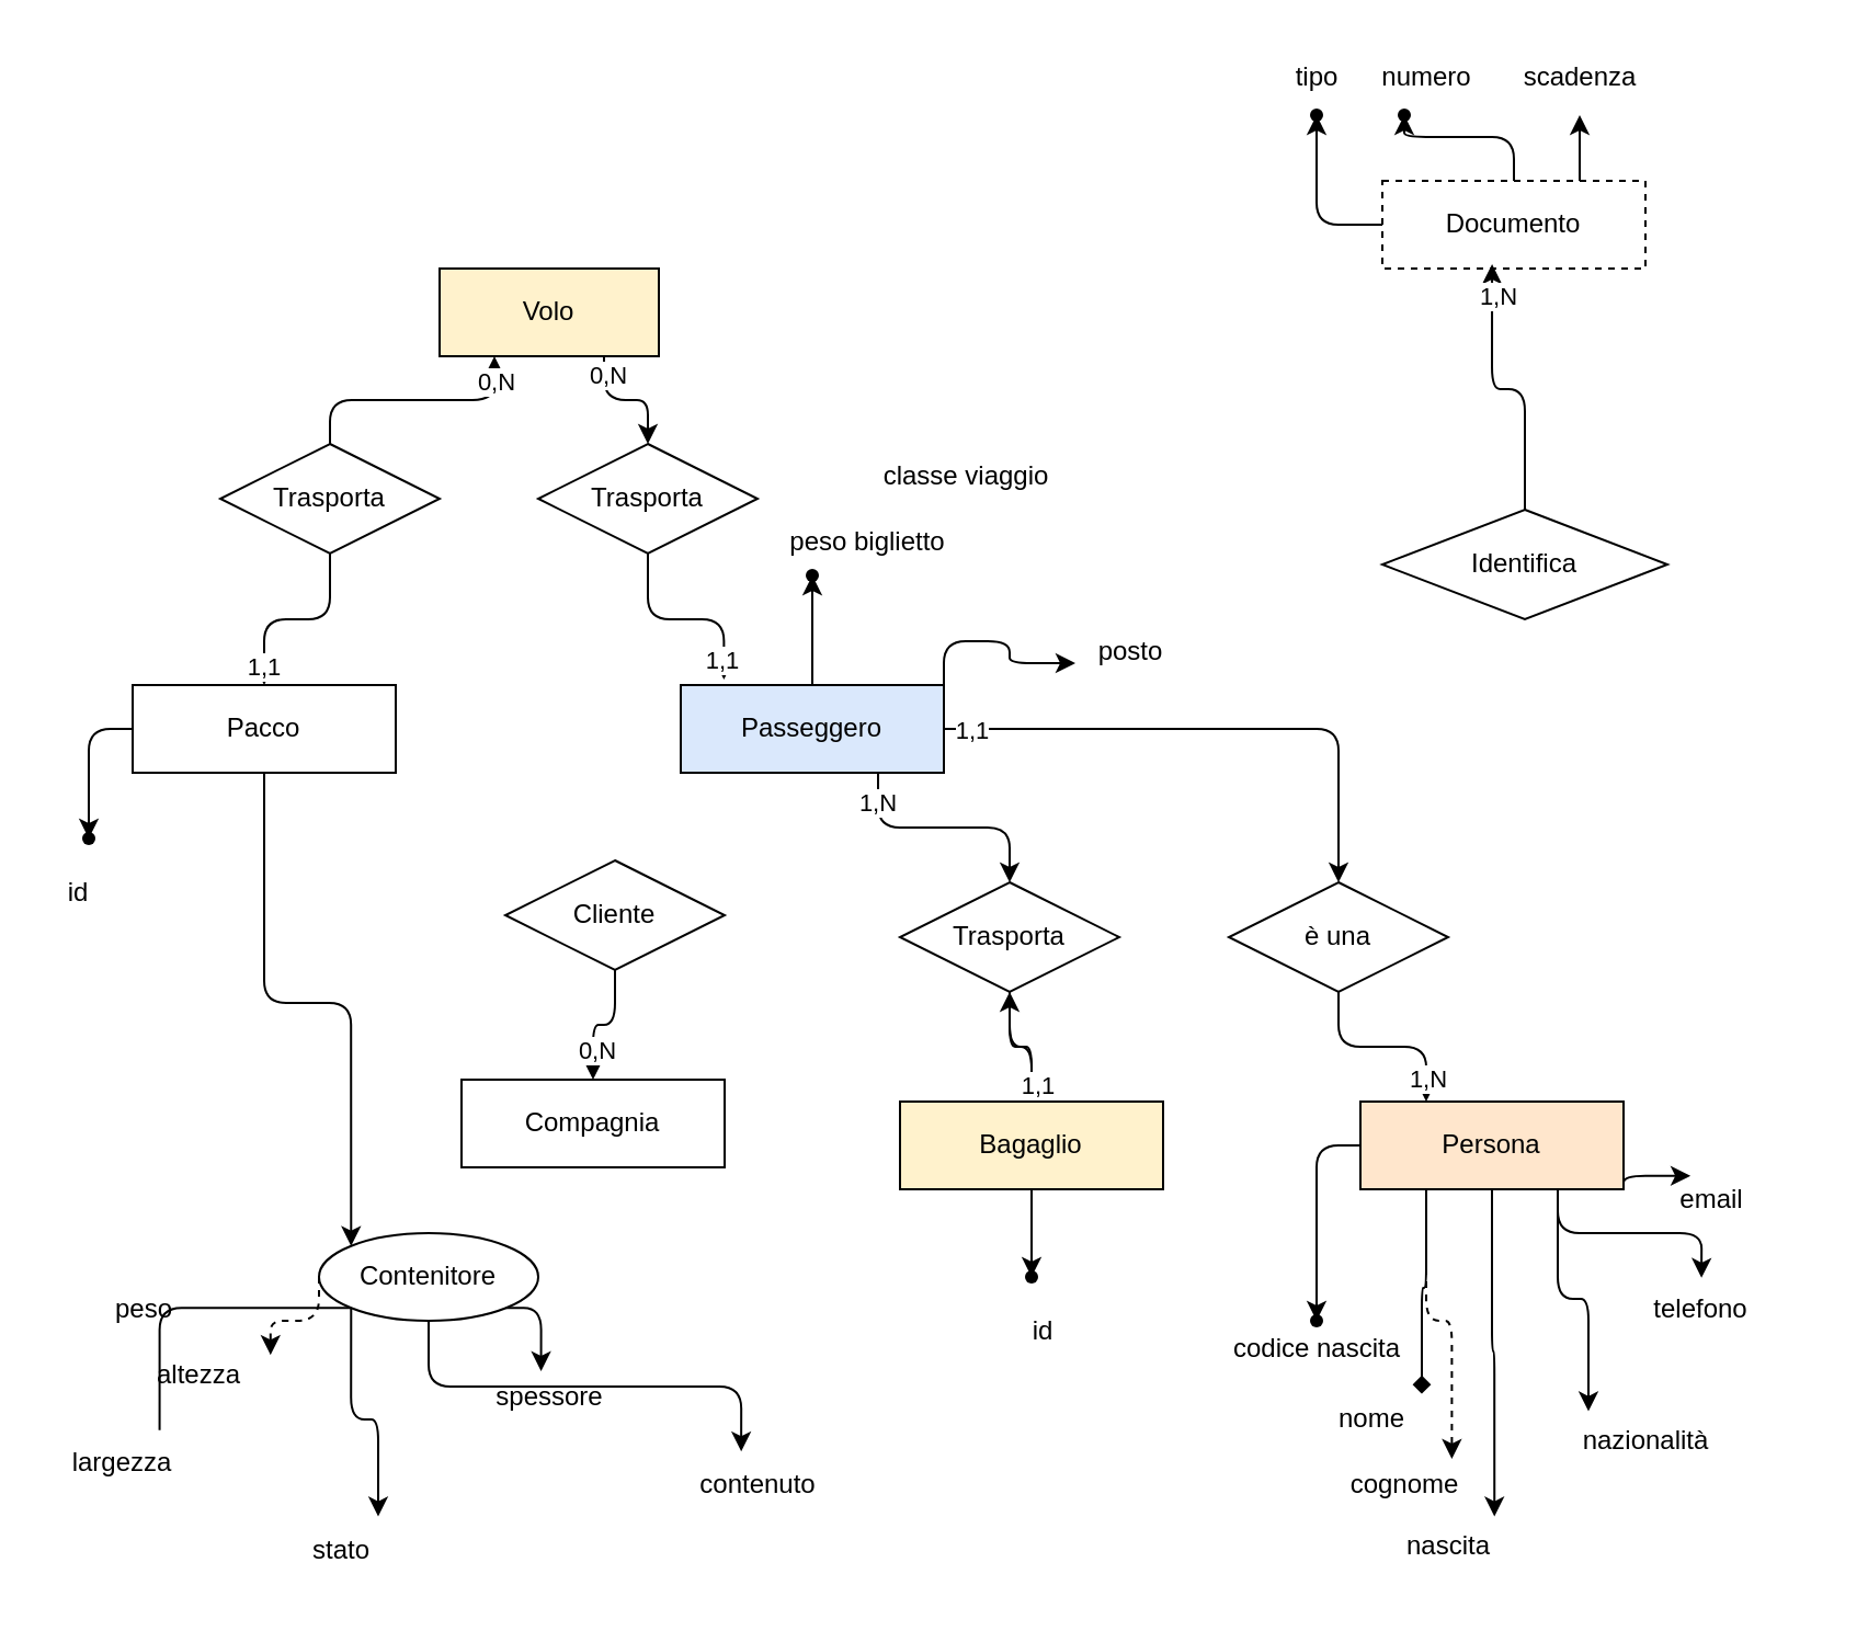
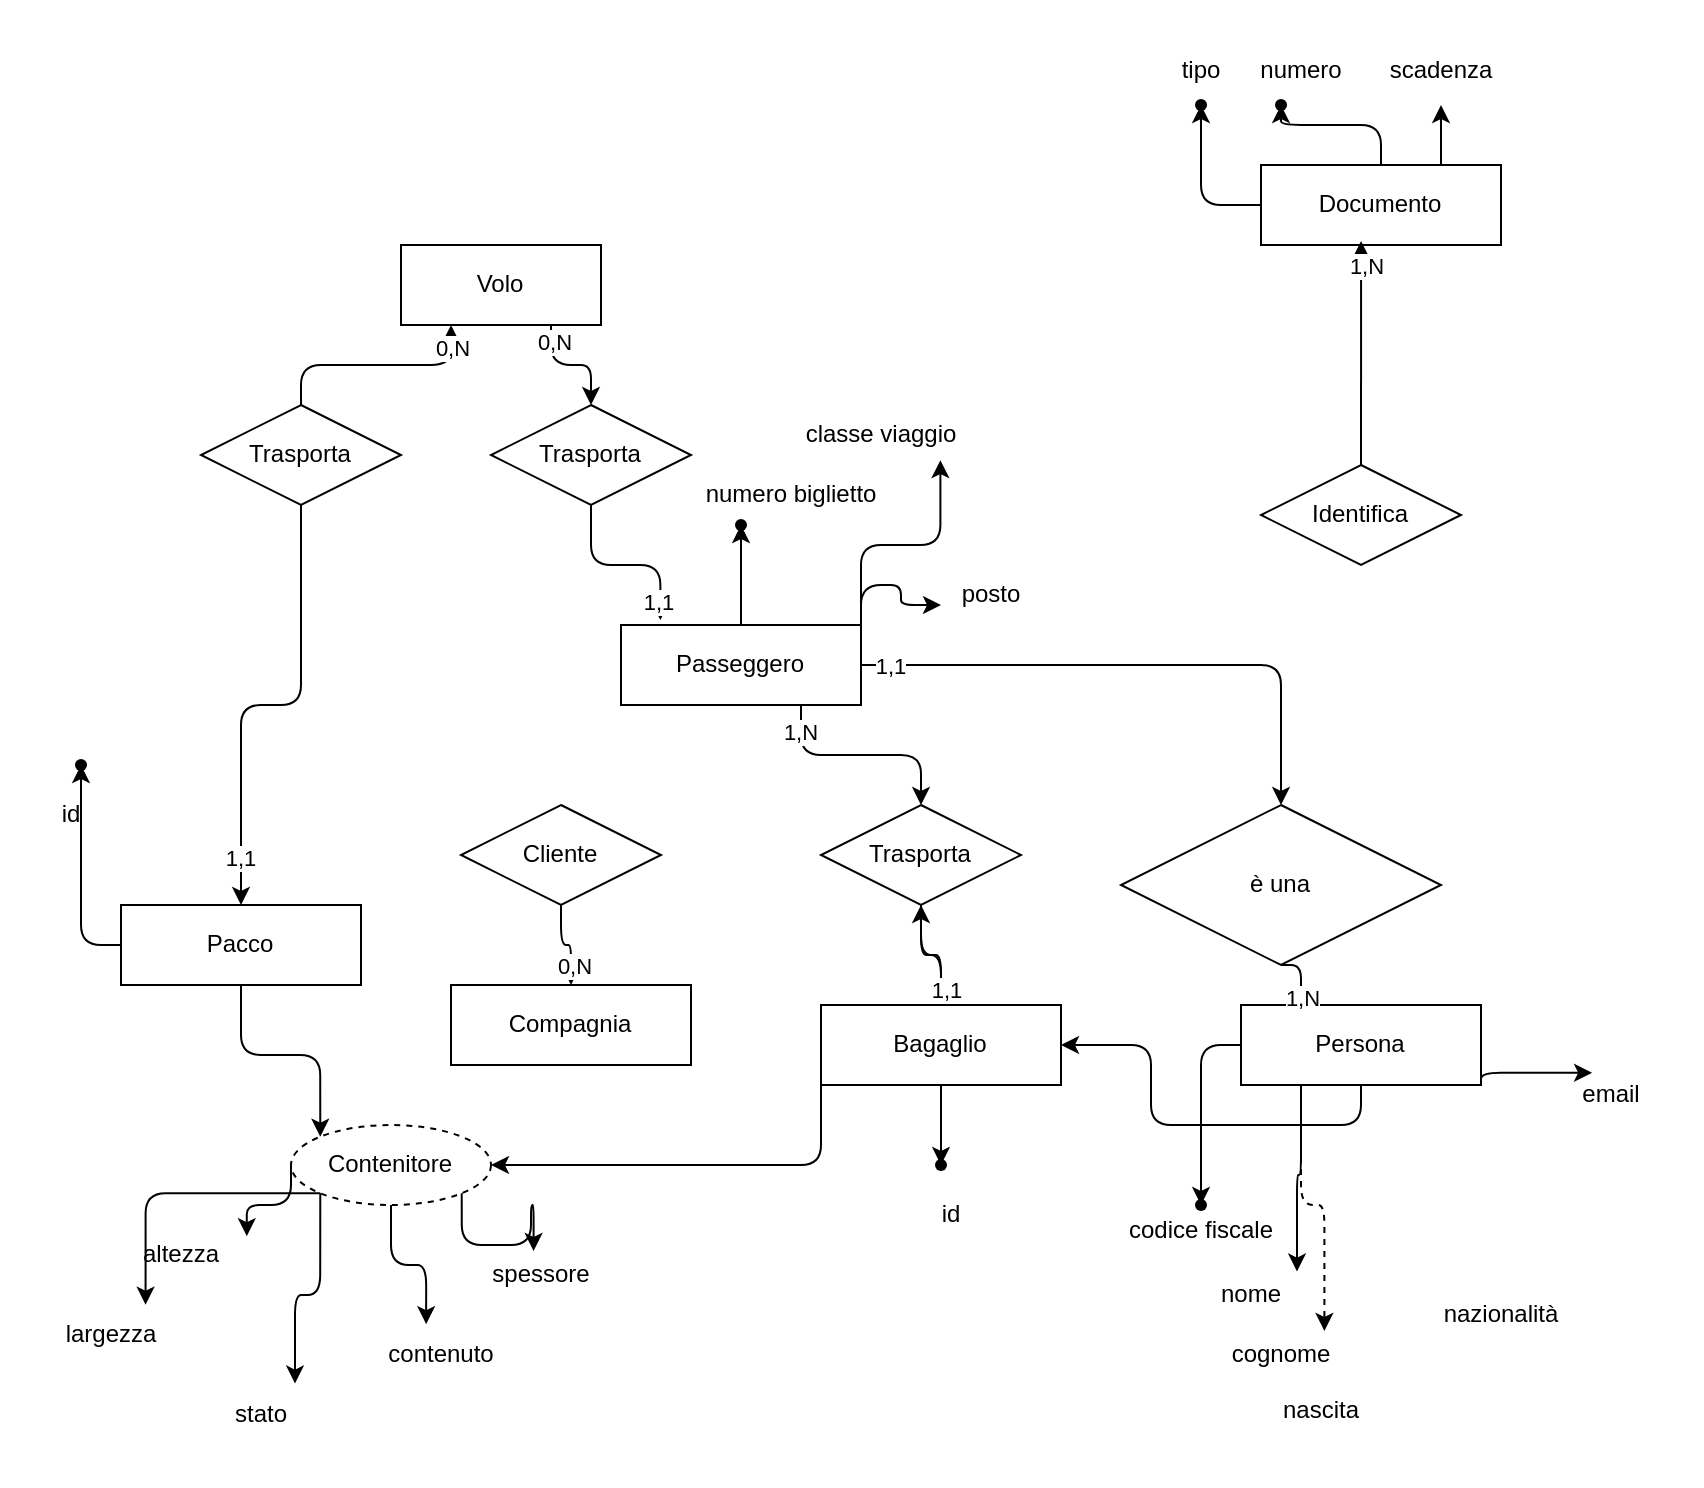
- <mxCell id="22" value="Documento" style="whiteSpace=wrap;html=1;rounded=0;dashed=1;" vertex="1" parent="1"><mxGeometry x="630" y="82" width="120" height="40" as="geometry" /></mxCell>
+ <mxCell id="22" value="Documento" style="whiteSpace=wrap;html=1;rounded=0;" vertex="1" parent="1"><mxGeometry x="630" y="82" width="120" height="40" as="geometry" /></mxCell>
- <mxCell id="4" value="Volo" style="whiteSpace=wrap;html=1;align=center;rounded=0;fillColor=#fff2cc;" vertex="1" parent="1"><mxGeometry x="200" y="122" width="100" height="40" as="geometry" /></mxCell>
+ <mxCell id="4" value="Volo" style="whiteSpace=wrap;html=1;align=center;rounded=0;" vertex="1" parent="1"><mxGeometry x="200" y="122" width="100" height="40" as="geometry" /></mxCell>
- <mxCell id="81" value="&lt;div&gt;peso biglietto&lt;/div&gt;" style="text;html=1;align=center;verticalAlign=middle;resizable=0;points=[];autosize=1;strokeColor=none;fillColor=none;" vertex="1" parent="1"><mxGeometry x="340" y="232" width="110" height="30" as="geometry" /></mxCell>
+ <mxCell id="81" value="&lt;div&gt;numero biglietto&lt;/div&gt;" style="text;html=1;align=center;verticalAlign=middle;resizable=0;points=[];autosize=1;strokeColor=none;fillColor=none;" vertex="1" parent="1"><mxGeometry x="340" y="232" width="110" height="30" as="geometry" /></mxCell>
- <mxCell id="42" value="Identifica" style="shape=rhombus;perimeter=rhombusPerimeter;whiteSpace=wrap;html=1;align=center;" vertex="1" parent="1"><mxGeometry x="630" y="232" width="130" height="50" as="geometry" /></mxCell>
+ <mxCell id="42" value="Identifica" style="shape=rhombus;perimeter=rhombusPerimeter;whiteSpace=wrap;html=1;align=center;" vertex="1" parent="1"><mxGeometry x="630" y="232" width="100" height="50" as="geometry" /></mxCell>
+ <mxCell id="84" style="edgeStyle=orthogonalEdgeStyle;orthogonalLoop=1;jettySize=auto;html=1;exitX=1;exitY=0;exitDx=0;exitDy=0;entryX=0.797;entryY=0.919;entryDx=0;entryDy=0;entryPerimeter=0;" edge="1" parent="1" source="18" target="82"><mxGeometry relative="1" as="geometry" /></mxCell>
- <mxCell id="83" value="posto" style="text;html=1;align=center;verticalAlign=middle;resizable=0;points=[];autosize=1;strokeColor=none;fillColor=none;" vertex="1" parent="1"><mxGeometry x="490" y="282" width="50" height="30" as="geometry" /></mxCell>
+ <mxCell id="83" value="posto" style="text;html=1;align=center;verticalAlign=middle;resizable=0;points=[];autosize=1;strokeColor=none;fillColor=none;" vertex="1" parent="1"><mxGeometry x="470" y="282" width="50" height="30" as="geometry" /></mxCell>
- <mxCell id="7" value="Pacco" style="whiteSpace=wrap;html=1;rounded=0;" vertex="1" parent="1"><mxGeometry x="60" y="312" width="120" height="40" as="geometry" /></mxCell>
+ <mxCell id="7" value="Pacco" style="whiteSpace=wrap;html=1;rounded=0;" vertex="1" parent="1"><mxGeometry x="60" y="452" width="120" height="40" as="geometry" /></mxCell>
- <mxCell id="18" value="Passeggero" style="whiteSpace=wrap;html=1;rounded=0;fillColor=#dae8fc;" vertex="1" parent="1"><mxGeometry x="310" y="312" width="120" height="40" as="geometry" /></mxCell>
+ <mxCell id="18" value="Passeggero" style="whiteSpace=wrap;html=1;rounded=0;" vertex="1" parent="1"><mxGeometry x="310" y="312" width="120" height="40" as="geometry" /></mxCell>
- <mxCell id="35" value="Cliente" style="shape=rhombus;perimeter=rhombusPerimeter;whiteSpace=wrap;html=1;align=center;" vertex="1" parent="1"><mxGeometry x="230" y="392" width="100" height="50" as="geometry" /></mxCell>
+ <mxCell id="35" value="Cliente" style="shape=rhombus;perimeter=rhombusPerimeter;whiteSpace=wrap;html=1;align=center;" vertex="1" parent="1"><mxGeometry x="230" y="402" width="100" height="50" as="geometry" /></mxCell>
- <mxCell id="41" value="è una" style="shape=rhombus;perimeter=rhombusPerimeter;whiteSpace=wrap;html=1;align=center;" vertex="1" parent="1"><mxGeometry x="560" y="402" width="100" height="50" as="geometry" /></mxCell>
+ <mxCell id="41" value="è una" style="shape=rhombus;perimeter=rhombusPerimeter;whiteSpace=wrap;html=1;align=center;" vertex="1" parent="1"><mxGeometry x="560" y="402" width="160" height="80" as="geometry" /></mxCell>
- <mxCell id="8" value="Compagnia" style="whiteSpace=wrap;html=1;rounded=0;" vertex="1" parent="1"><mxGeometry x="210" y="492" width="120" height="40" as="geometry" /></mxCell>
+ <mxCell id="8" value="Compagnia" style="whiteSpace=wrap;html=1;rounded=0;" vertex="1" parent="1"><mxGeometry x="225" y="492" width="120" height="40" as="geometry" /></mxCell>
- <mxCell id="12" value="Bagaglio" style="whiteSpace=wrap;html=1;rounded=0;fillColor=#fff2cc;" vertex="1" parent="1"><mxGeometry x="410" y="502" width="120" height="40" as="geometry" /></mxCell>
+ <mxCell id="12" value="Bagaglio" style="whiteSpace=wrap;html=1;rounded=0;" vertex="1" parent="1"><mxGeometry x="410" y="502" width="120" height="40" as="geometry" /></mxCell>
- <mxCell id="24" value="Persona" style="whiteSpace=wrap;html=1;rounded=0;fillColor=#ffe6cc;" vertex="1" parent="1"><mxGeometry x="620" y="502" width="120" height="40" as="geometry" /></mxCell>
+ <mxCell id="24" value="Persona" style="whiteSpace=wrap;html=1;rounded=0;" vertex="1" parent="1"><mxGeometry x="620" y="502" width="120" height="40" as="geometry" /></mxCell>
- <mxCell id="73" value="email" style="text;html=1;align=center;verticalAlign=middle;resizable=0;points=[];autosize=1;strokeColor=none;fillColor=none;" vertex="1" parent="1"><mxGeometry x="755" y="532" width="50" height="30" as="geometry" /></mxCell>
+ <mxCell id="73" value="email" style="text;html=1;align=center;verticalAlign=middle;resizable=0;points=[];autosize=1;strokeColor=none;fillColor=none;" vertex="1" parent="1"><mxGeometry x="780" y="532" width="50" height="30" as="geometry" /></mxCell>
- <mxCell id="78" style="edgeStyle=orthogonalEdgeStyle;orthogonalLoop=1;jettySize=auto;html=1;exitX=0.75;exitY=1;exitDx=0;exitDy=0;entryX=0.508;entryY=0.014;entryDx=0;entryDy=0;entryPerimeter=0;" edge="1" parent="1" source="24" target="72"><mxGeometry relative="1" as="geometry" /></mxCell>
- <mxCell id="54" value="Contenitore" style="ellipse;whiteSpace=wrap;html=1;align=center;" vertex="1" parent="1"><mxGeometry x="145" y="562" width="100" height="40" as="geometry" /></mxCell>
+ <mxCell id="54" value="Contenitore" style="ellipse;whiteSpace=wrap;html=1;align=center;dashed=1;" vertex="1" parent="1"><mxGeometry x="145" y="562" width="100" height="40" as="geometry" /></mxCell>
+ <mxCell id="10" style="edgeStyle=orthogonalEdgeStyle;orthogonalLoop=1;jettySize=auto;html=1;exitX=0;exitY=1;exitDx=0;exitDy=0;entryX=1;entryY=0.5;entryDx=0;entryDy=0;" edge="1" parent="1" source="12" target="54"><mxGeometry relative="1" as="geometry" /></mxCell>
- <mxCell id="77" style="edgeStyle=orthogonalEdgeStyle;orthogonalLoop=1;jettySize=auto;html=1;exitX=0.75;exitY=1;exitDx=0;exitDy=0;entryX=0.175;entryY=0.043;entryDx=0;entryDy=0;entryPerimeter=0;" edge="1" parent="1" source="24" target="71"><mxGeometry relative="1" as="geometry" /></mxCell>
- <mxCell id="47" value="peso" style="text;html=1;align=center;verticalAlign=middle;resizable=0;points=[];autosize=1;strokeColor=none;fillColor=none;" vertex="1" parent="1"><mxGeometry x="40" y="582" width="50" height="30" as="geometry" /></mxCell>
- <mxCell id="72" value="telefono" style="text;html=1;align=center;verticalAlign=middle;resizable=0;points=[];autosize=1;strokeColor=none;fillColor=none;" vertex="1" parent="1"><mxGeometry x="740" y="582" width="70" height="30" as="geometry" /></mxCell>
- <mxCell id="59" style="edgeStyle=orthogonalEdgeStyle;orthogonalLoop=1;jettySize=auto;html=1;exitX=0;exitY=0.5;exitDx=0;exitDy=0;entryX=1.048;entryY=0.186;entryDx=0;entryDy=0;entryPerimeter=0;dashed=1;" edge="1" parent="1" source="54" target="48"><mxGeometry relative="1" as="geometry"><Array as="points"><mxPoint x="145" y="602" /><mxPoint x="123" y="602" /></Array></mxGeometry></mxCell>
+ <mxCell id="59" style="edgeStyle=orthogonalEdgeStyle;orthogonalLoop=1;jettySize=auto;html=1;exitX=0;exitY=0.5;exitDx=0;exitDy=0;entryX=1.048;entryY=0.186;entryDx=0;entryDy=0;entryPerimeter=0;" edge="1" parent="1" source="54" target="48"><mxGeometry relative="1" as="geometry"><Array as="points"><mxPoint x="145" y="602" /><mxPoint x="123" y="602" /></Array></mxGeometry></mxCell>
- <mxCell id="67" value="codice nascita" style="text;html=1;align=center;verticalAlign=middle;resizable=0;points=[];autosize=1;strokeColor=none;fillColor=none;" vertex="1" parent="1"><mxGeometry x="550" y="600" width="100" height="30" as="geometry" /></mxCell>
+ <mxCell id="67" value="codice fiscale" style="text;html=1;align=center;verticalAlign=middle;resizable=0;points=[];autosize=1;strokeColor=none;fillColor=none;" vertex="1" parent="1"><mxGeometry x="550" y="600" width="100" height="30" as="geometry" /></mxCell>
- <mxCell id="76" style="edgeStyle=orthogonalEdgeStyle;orthogonalLoop=1;jettySize=auto;html=1;exitX=0.5;exitY=1;exitDx=0;exitDy=0;entryX=0.852;entryY=0.043;entryDx=0;entryDy=0;entryPerimeter=0;" edge="1" parent="1" source="24" target="70"><mxGeometry relative="1" as="geometry" /></mxCell>
+ <mxCell id="76" style="edgeStyle=orthogonalEdgeStyle;orthogonalLoop=1;jettySize=auto;html=1;exitX=0.5;exitY=1;exitDx=0;exitDy=0;" edge="1" parent="1" source="24" target="12"><mxGeometry relative="1" as="geometry" /></mxCell>
- <mxCell id="74" style="edgeStyle=orthogonalEdgeStyle;orthogonalLoop=1;jettySize=auto;html=1;exitX=0.25;exitY=1;exitDx=0;exitDy=0;entryX=0.96;entryY=0.11;entryDx=0;entryDy=0;entryPerimeter=0;endArrow=diamond;" edge="1" parent="1" source="24" target="68"><mxGeometry relative="1" as="geometry" /></mxCell>
+ <mxCell id="74" style="edgeStyle=orthogonalEdgeStyle;orthogonalLoop=1;jettySize=auto;html=1;exitX=0.25;exitY=1;exitDx=0;exitDy=0;entryX=0.96;entryY=0.11;entryDx=0;entryDy=0;entryPerimeter=0;" edge="1" parent="1" source="24" target="68"><mxGeometry relative="1" as="geometry" /></mxCell>
- <mxCell id="50" value="spessore" style="text;html=1;align=center;verticalAlign=middle;resizable=0;points=[];autosize=1;strokeColor=none;fillColor=none;" vertex="1" parent="1"><mxGeometry x="215" y="622" width="70" height="30" as="geometry" /></mxCell>
+ <mxCell id="50" value="spessore" style="text;html=1;align=center;verticalAlign=middle;resizable=0;points=[];autosize=1;strokeColor=none;fillColor=none;" vertex="1" parent="1"><mxGeometry x="235" y="622" width="70" height="30" as="geometry" /></mxCell>
- <mxCell id="58" style="edgeStyle=orthogonalEdgeStyle;orthogonalLoop=1;jettySize=auto;html=1;exitX=0;exitY=1;exitDx=0;exitDy=0;entryX=0.747;entryY=-0.005;entryDx=0;entryDy=0;entryPerimeter=0;endArrow=none;" edge="1" parent="1" source="54" target="49"><mxGeometry relative="1" as="geometry" /></mxCell>
+ <mxCell id="58" style="edgeStyle=orthogonalEdgeStyle;orthogonalLoop=1;jettySize=auto;html=1;exitX=0;exitY=1;exitDx=0;exitDy=0;entryX=0.747;entryY=-0.005;entryDx=0;entryDy=0;entryPerimeter=0;" edge="1" parent="1" source="54" target="49"><mxGeometry relative="1" as="geometry" /></mxCell>
- <mxCell id="51" value="contenuto" style="text;html=1;align=center;verticalAlign=middle;resizable=0;points=[];autosize=1;strokeColor=none;fillColor=none;" vertex="1" parent="1"><mxGeometry x="305" y="662" width="80" height="30" as="geometry" /></mxCell>
+ <mxCell id="51" value="contenuto" style="text;html=1;align=center;verticalAlign=middle;resizable=0;points=[];autosize=1;strokeColor=none;fillColor=none;" vertex="1" parent="1"><mxGeometry x="180" y="662" width="80" height="30" as="geometry" /></mxCell>
- <mxCell id="52" value="stato" style="text;html=1;align=center;verticalAlign=middle;resizable=0;points=[];autosize=1;strokeColor=none;fillColor=none;" vertex="1" parent="1"><mxGeometry x="130" y="692" width="50" height="30" as="geometry" /></mxCell>
+ <mxCell id="52" value="stato" style="text;html=1;align=center;verticalAlign=middle;resizable=0;points=[];autosize=1;strokeColor=none;fillColor=none;" vertex="1" parent="1"><mxGeometry x="105" y="692" width="50" height="30" as="geometry" /></mxCell>
